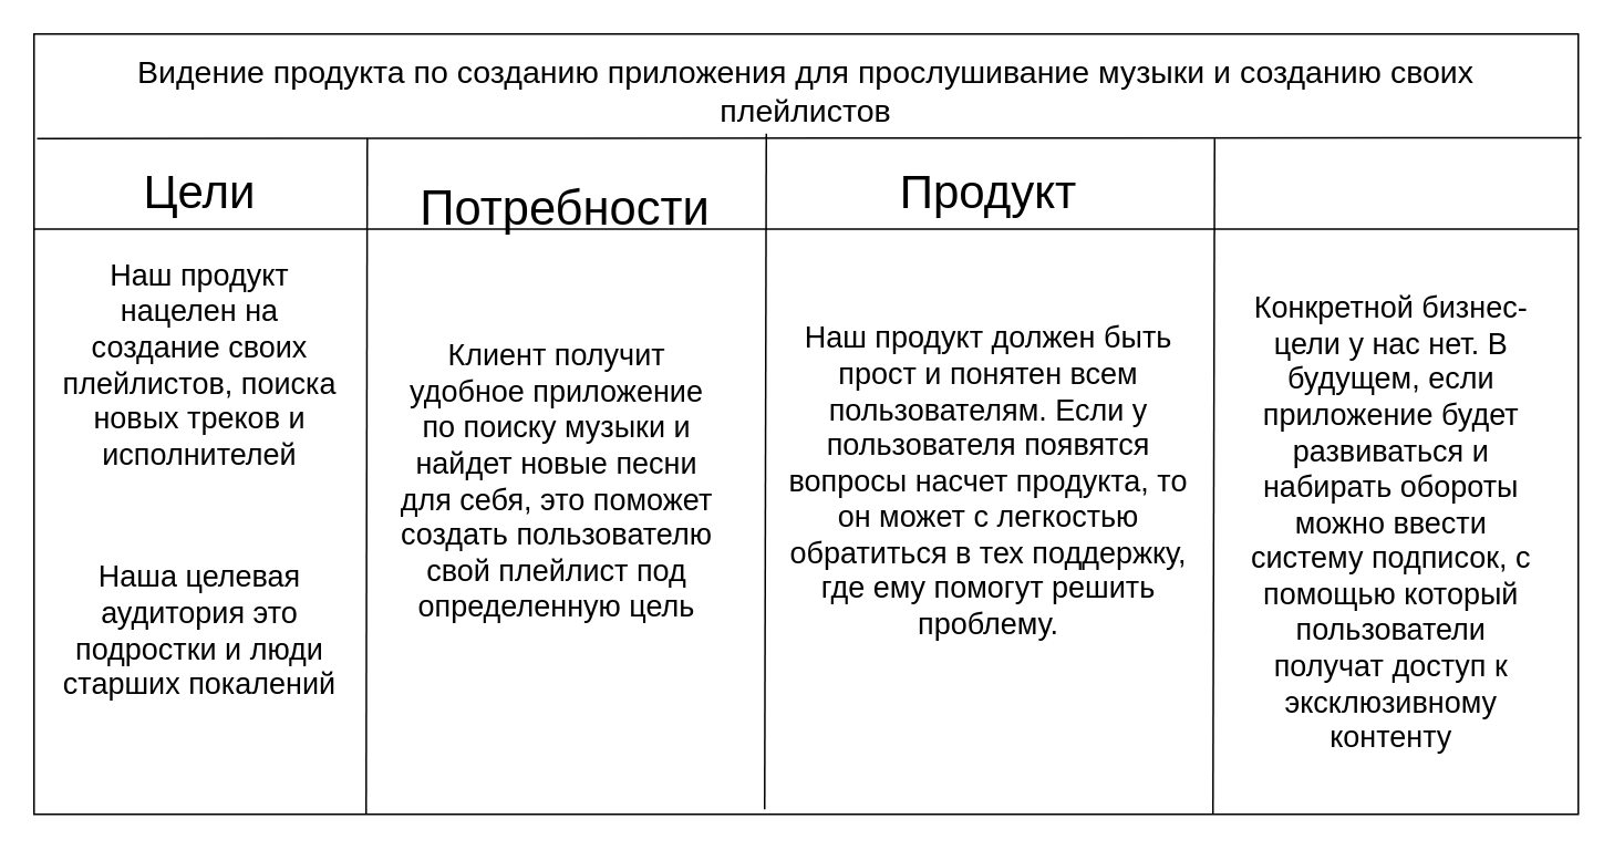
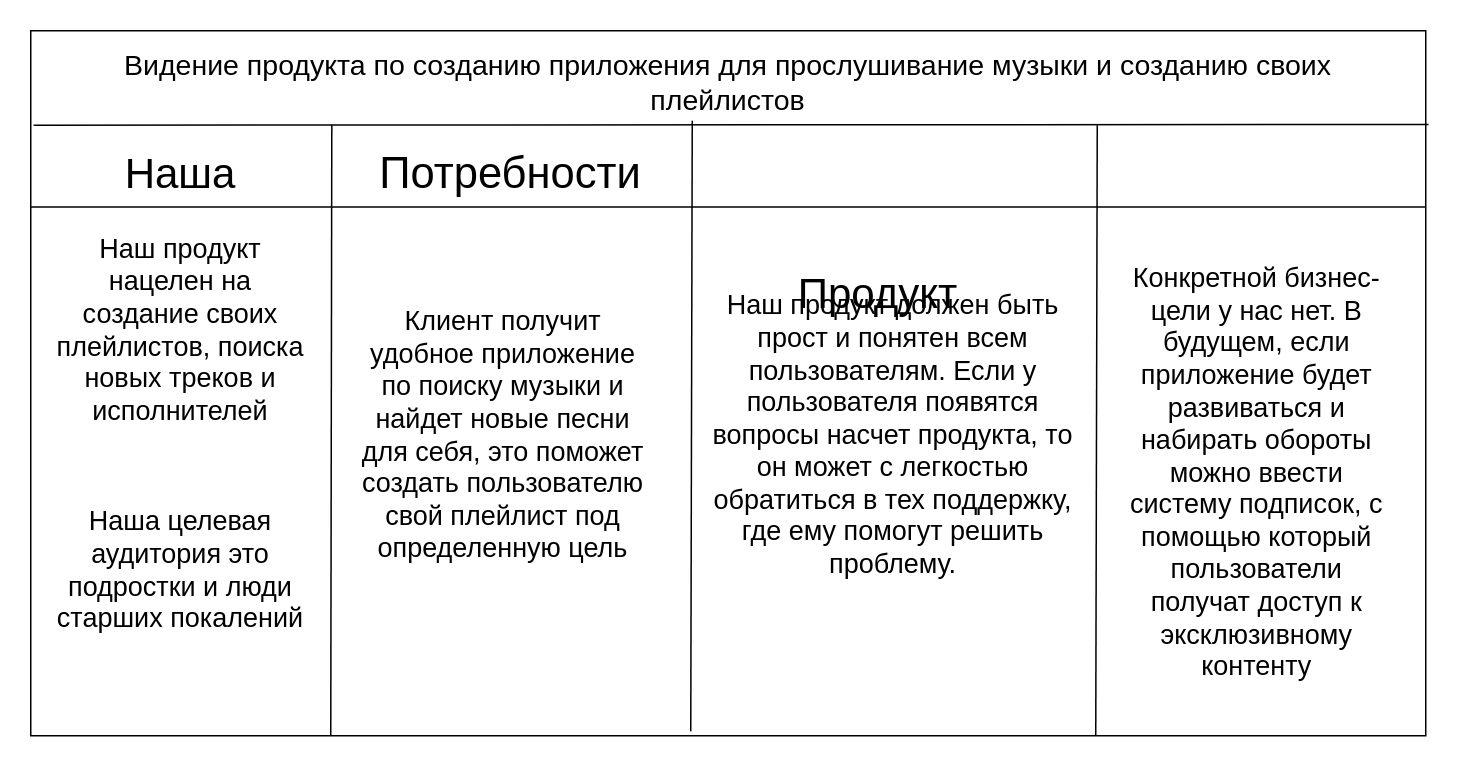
- <mxCell id="8" value="&lt;font style=&quot;font-size: 28px;&quot;&gt;Цели&lt;/font&gt;" style="text;html=1;strokeColor=none;fillColor=none;align=center;verticalAlign=middle;whiteSpace=wrap;rounded=0;" vertex="1" parent="1"><mxGeometry x="90" y="100" width="60" height="30" as="geometry" /></mxCell>
+ <mxCell id="8" value="&lt;font style=&quot;font-size: 28px;&quot;&gt;Наша&lt;/font&gt;" style="text;html=1;strokeColor=none;fillColor=none;align=center;verticalAlign=middle;whiteSpace=wrap;rounded=0;" vertex="1" parent="1"><mxGeometry x="90" y="100" width="60" height="30" as="geometry" /></mxCell>
- <mxCell id="11" value="&lt;font style=&quot;font-size: 28px;&quot;&gt;Продукт&lt;/font&gt;" style="text;html=1;strokeColor=none;fillColor=none;align=center;verticalAlign=middle;whiteSpace=wrap;rounded=0;" vertex="1" parent="1"><mxGeometry x="530" y="100" width="130" height="30" as="geometry" /></mxCell>
+ <mxCell id="11" value="&lt;font style=&quot;font-size: 28px;&quot;&gt;Продукт&lt;/font&gt;" style="text;html=1;strokeColor=none;fillColor=none;align=center;verticalAlign=middle;whiteSpace=wrap;rounded=0;" vertex="1" parent="1"><mxGeometry x="520" y="180" width="130" height="30" as="geometry" /></mxCell>
- <mxCell id="10" value="&lt;font style=&quot;font-size: 29px;&quot;&gt;Потребности&lt;/font&gt;" style="text;html=1;strokeColor=none;fillColor=none;align=center;verticalAlign=middle;whiteSpace=wrap;rounded=0;" vertex="1" parent="1"><mxGeometry x="250" y="110" width="180" height="30" as="geometry" /></mxCell>
+ <mxCell id="10" value="&lt;font style=&quot;font-size: 29px;&quot;&gt;Потребности&lt;/font&gt;" style="text;html=1;strokeColor=none;fillColor=none;align=center;verticalAlign=middle;whiteSpace=wrap;rounded=0;" vertex="1" parent="1"><mxGeometry x="250" y="100" width="180" height="30" as="geometry" /></mxCell>
